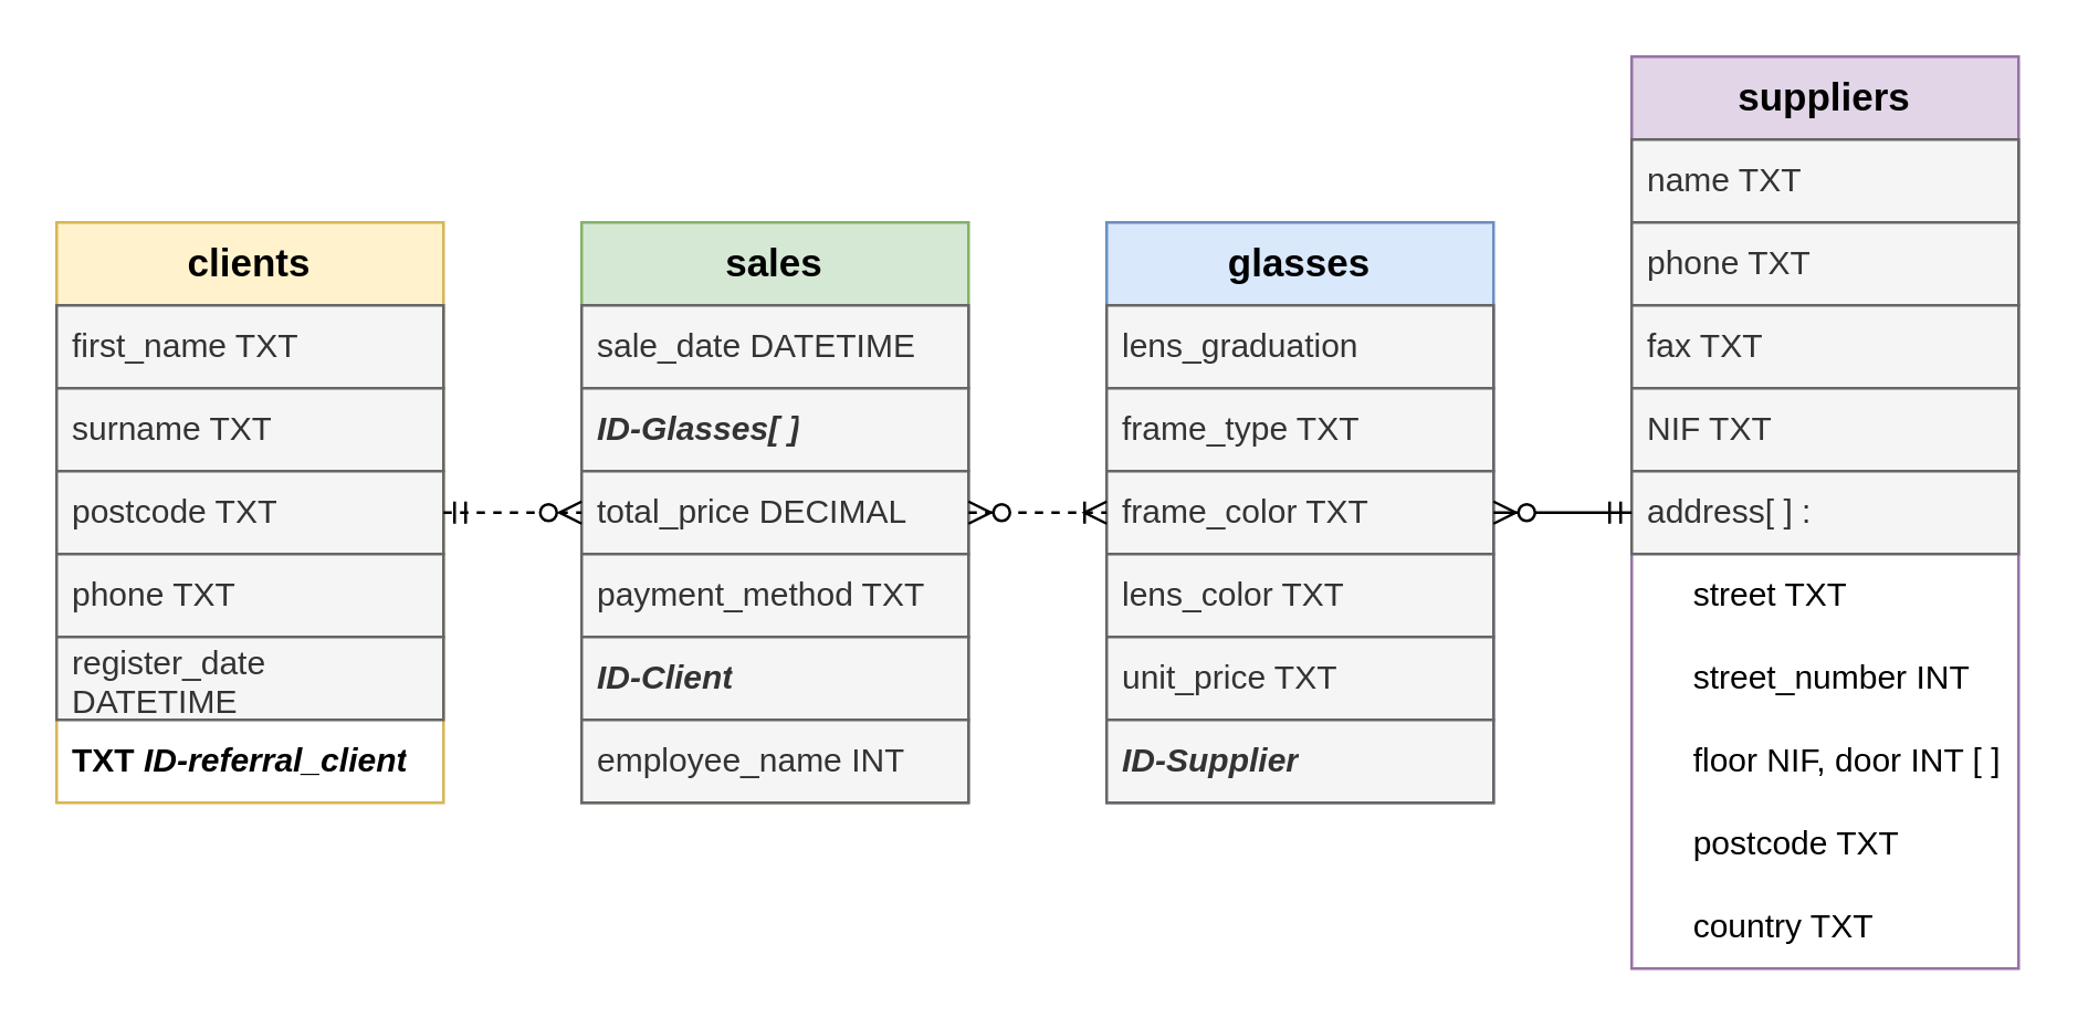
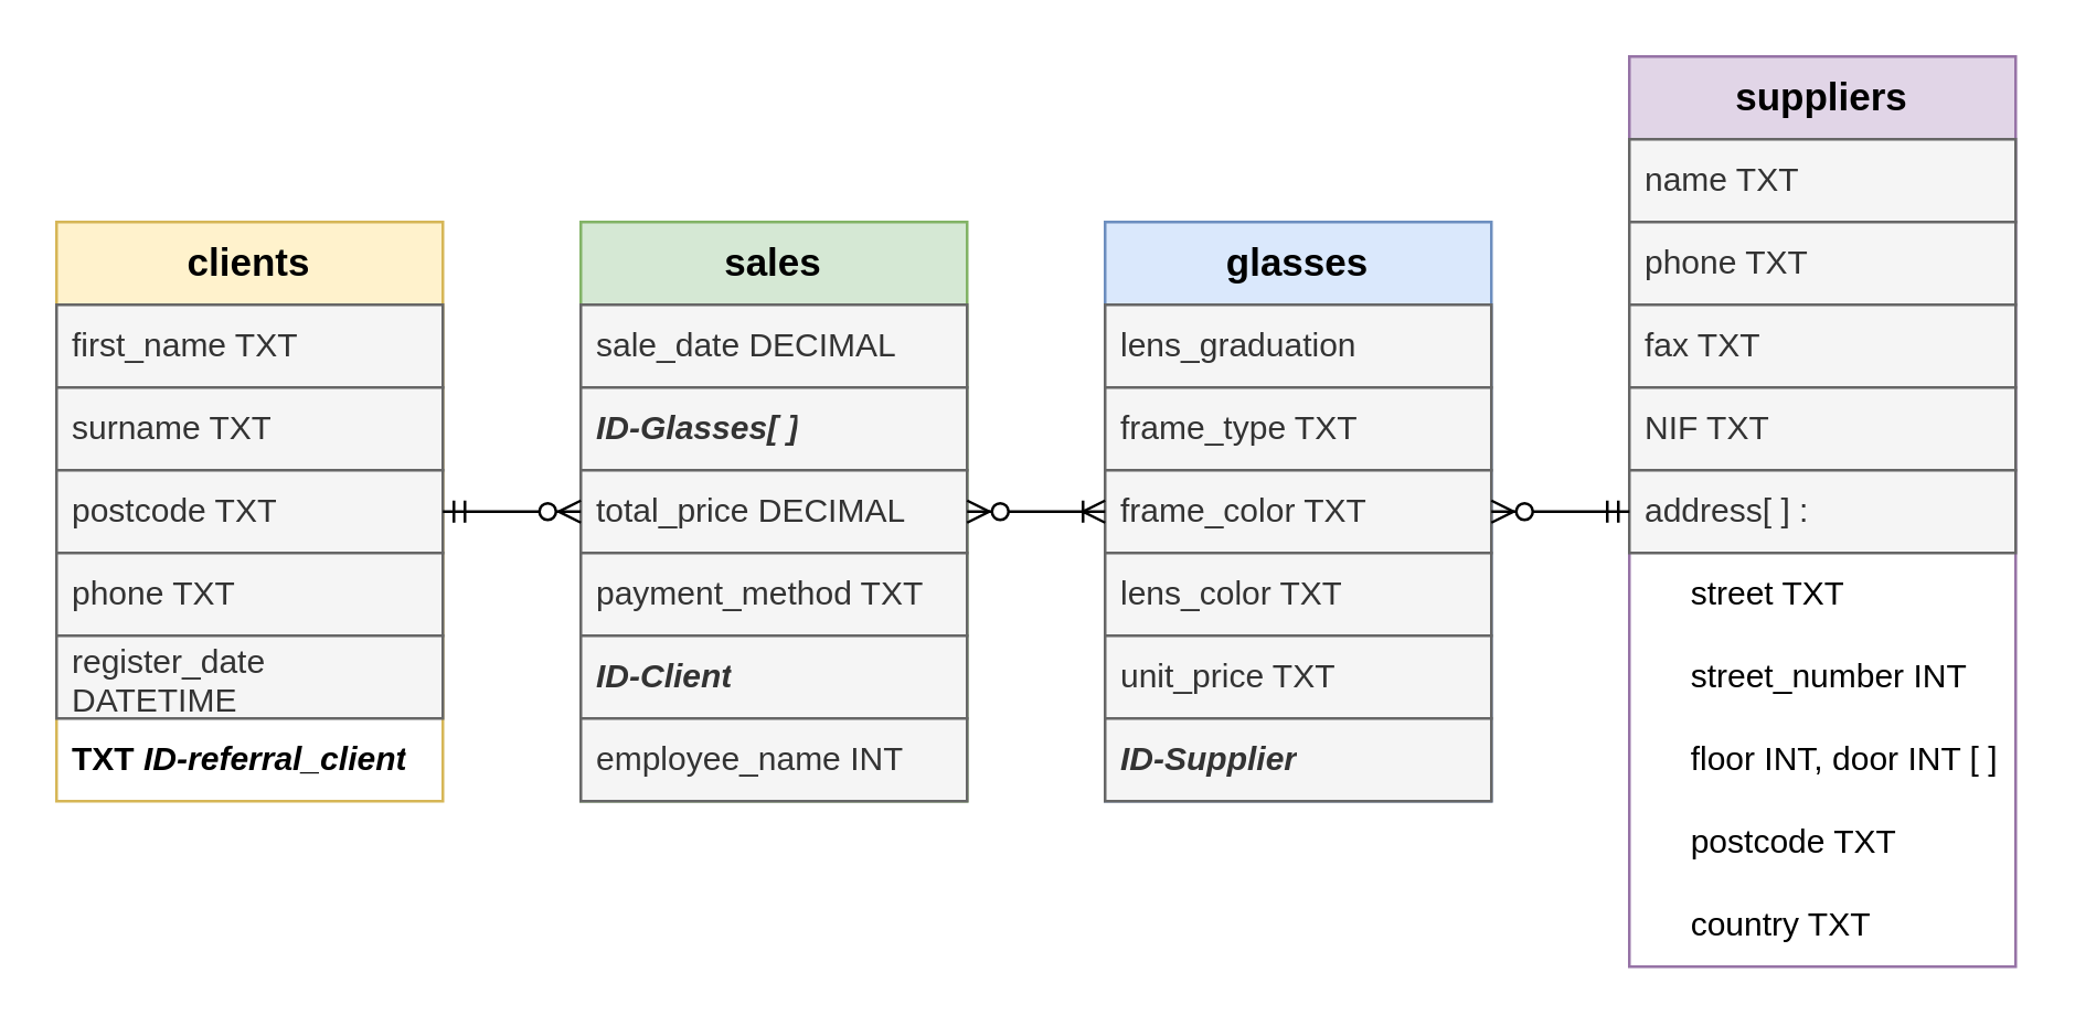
- <mxCell id="3" value="sale_date DATETIME" style="text;strokeColor=#666666;fillColor=#f5f5f5;align=left;verticalAlign=middle;spacingLeft=4;spacingRight=4;overflow=hidden;points=[[0,0.5],[1,0.5]];portConstraint=eastwest;rotatable=0;whiteSpace=wrap;html=1;fontColor=#333333;" parent="2" vertex="1"><mxGeometry y="30" width="140" height="30" as="geometry" /></mxCell>
+ <mxCell id="3" value="sale_date DECIMAL" style="text;strokeColor=#666666;fillColor=#f5f5f5;align=left;verticalAlign=middle;spacingLeft=4;spacingRight=4;overflow=hidden;points=[[0,0.5],[1,0.5]];portConstraint=eastwest;rotatable=0;whiteSpace=wrap;html=1;fontColor=#333333;" parent="2" vertex="1"><mxGeometry y="30" width="140" height="30" as="geometry" /></mxCell>
- <mxCell id="34" value="" style="fontSize=12;html=1;endArrow=ERzeroToMany;startArrow=ERmandOne;rounded=0;edgeStyle=orthogonalEdgeStyle;dashed=1;" parent="1" source="16" target="2" edge="1"><mxGeometry width="100" height="100" relative="1" as="geometry"><mxPoint x="380" y="180" as="sourcePoint" /><mxPoint x="480" y="80" as="targetPoint" /></mxGeometry></mxCell>
+ <mxCell id="34" value="" style="fontSize=12;html=1;endArrow=ERzeroToMany;startArrow=ERmandOne;rounded=0;edgeStyle=orthogonalEdgeStyle;" parent="1" source="16" target="2" edge="1"><mxGeometry width="100" height="100" relative="1" as="geometry"><mxPoint x="380" y="180" as="sourcePoint" /><mxPoint x="480" y="80" as="targetPoint" /></mxGeometry></mxCell>
- <mxCell id="35" value="" style="edgeStyle=orthogonalEdgeStyle;fontSize=12;html=1;endArrow=ERoneToMany;startArrow=ERzeroToMany;rounded=0;dashed=1;" parent="1" source="2" target="9" edge="1"><mxGeometry width="100" height="100" relative="1" as="geometry"><mxPoint x="360" y="220" as="sourcePoint" /><mxPoint x="460" y="120" as="targetPoint" /></mxGeometry></mxCell>
+ <mxCell id="35" value="" style="edgeStyle=orthogonalEdgeStyle;fontSize=12;html=1;endArrow=ERoneToMany;startArrow=ERzeroToMany;rounded=0;" parent="1" source="2" target="9" edge="1"><mxGeometry width="100" height="100" relative="1" as="geometry"><mxPoint x="360" y="220" as="sourcePoint" /><mxPoint x="460" y="120" as="targetPoint" /></mxGeometry></mxCell>
- <mxCell id="31" value="&amp;nbsp;&amp;nbsp;&amp;nbsp;&amp;nbsp; floor NIF, door INT [ ] " style="text;align=left;verticalAlign=middle;spacingLeft=4;spacingRight=4;overflow=hidden;points=[[0,0.5],[1,0.5]];portConstraint=eastwest;rotatable=0;whiteSpace=wrap;html=1;" parent="23" vertex="1"><mxGeometry y="240" width="140" height="30" as="geometry" /></mxCell>
+ <mxCell id="31" value="&amp;nbsp;&amp;nbsp;&amp;nbsp;&amp;nbsp; floor INT, door INT [ ] " style="text;align=left;verticalAlign=middle;spacingLeft=4;spacingRight=4;overflow=hidden;points=[[0,0.5],[1,0.5]];portConstraint=eastwest;rotatable=0;whiteSpace=wrap;html=1;" parent="23" vertex="1"><mxGeometry y="240" width="140" height="30" as="geometry" /></mxCell>
